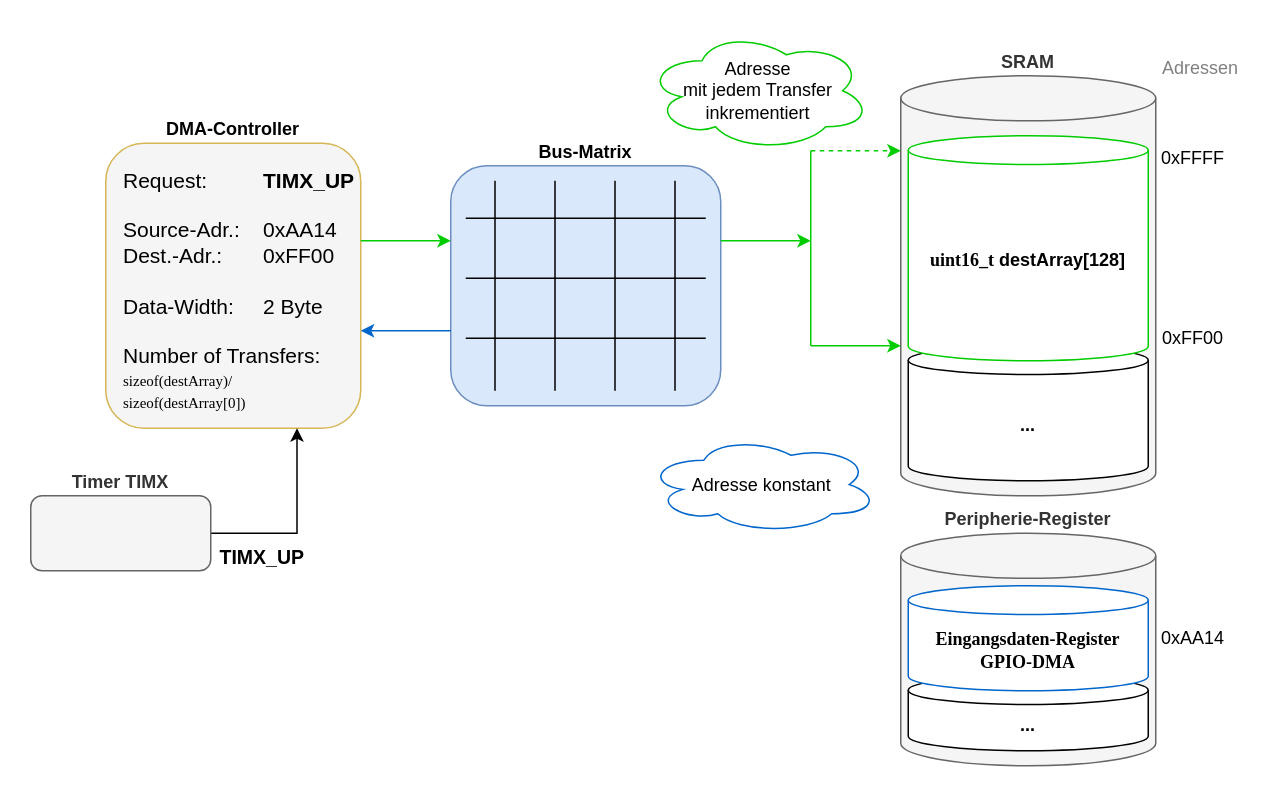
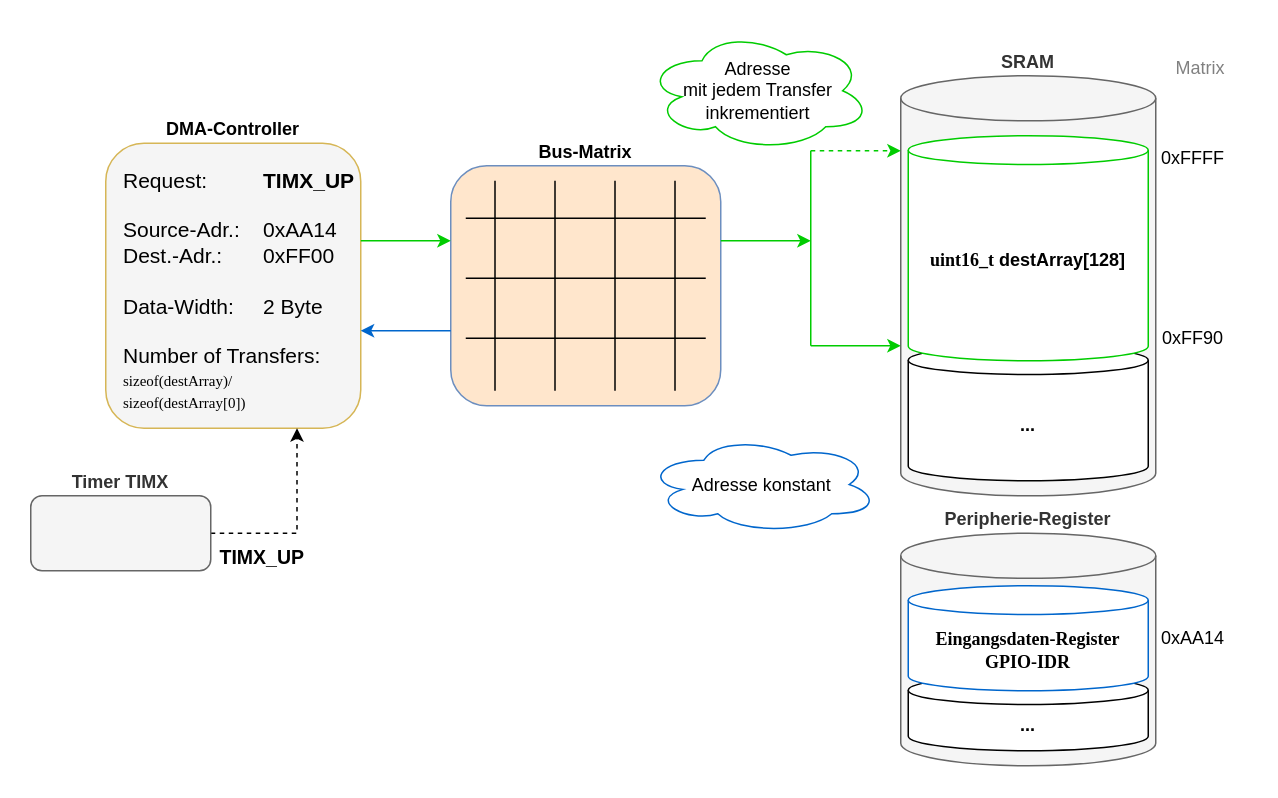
- <mxCell id="28" value="Adressen" style="text;html=1;align=center;verticalAlign=middle;whiteSpace=wrap;rounded=0;fontColor=#808080;" parent="1" vertex="1"><mxGeometry x="770" y="30" width="60" height="30" as="geometry" /></mxCell>
+ <mxCell id="28" value="Matrix" style="text;html=1;align=center;verticalAlign=middle;whiteSpace=wrap;rounded=0;fontColor=#808080;" parent="1" vertex="1"><mxGeometry x="770" y="30" width="60" height="30" as="geometry" /></mxCell>
- <mxCell id="9" value="&lt;b&gt;Bus-Matrix&lt;/b&gt;" style="rounded=1;whiteSpace=wrap;html=1;labelPosition=center;verticalLabelPosition=top;align=center;verticalAlign=bottom;fillColor=#dae8fc;strokeColor=#6c8ebf;" parent="8" vertex="1"><mxGeometry width="180" height="160" as="geometry" /></mxCell>
+ <mxCell id="9" value="&lt;b&gt;Bus-Matrix&lt;/b&gt;" style="rounded=1;whiteSpace=wrap;html=1;labelPosition=center;verticalLabelPosition=top;align=center;verticalAlign=bottom;fillColor=#ffe6cc;strokeColor=#6c8ebf;" parent="8" vertex="1"><mxGeometry width="180" height="160" as="geometry" /></mxCell>
- <mxCell id="6" value="0xFF00" style="text;html=1;align=center;verticalAlign=middle;whiteSpace=wrap;rounded=0;" parent="2" vertex="1"><mxGeometry x="165" y="160" width="60" height="30" as="geometry" /></mxCell>
+ <mxCell id="6" value="0xFF90" style="text;html=1;align=center;verticalAlign=middle;whiteSpace=wrap;rounded=0;" parent="2" vertex="1"><mxGeometry x="165" y="160" width="60" height="30" as="geometry" /></mxCell>
- <mxCell id="25" style="edgeStyle=orthogonalEdgeStyle;rounded=0;orthogonalLoop=1;jettySize=auto;html=1;exitX=1;exitY=0.5;exitDx=0;exitDy=0;entryX=0.75;entryY=1;entryDx=0;entryDy=0;" parent="1" source="27" target="17" edge="1"><mxGeometry relative="1" as="geometry" /></mxCell>
+ <mxCell id="25" style="edgeStyle=orthogonalEdgeStyle;rounded=0;orthogonalLoop=1;jettySize=auto;html=1;exitX=1;exitY=0.5;exitDx=0;exitDy=0;entryX=0.75;entryY=1;entryDx=0;entryDy=0;dashed=1;" parent="1" source="27" target="17" edge="1"><mxGeometry relative="1" as="geometry" /></mxCell>
- <mxCell id="31" value="&lt;div&gt;&lt;font face=&quot;Lucida Console&quot;&gt;&lt;b&gt;Eingangsdaten-Register&lt;/b&gt;&lt;/font&gt;&lt;/div&gt;&lt;font face=&quot;Lucida Console&quot;&gt;&lt;b&gt;GPIO-DMA&lt;/b&gt;&lt;/font&gt;" style="shape=cylinder3;whiteSpace=wrap;html=1;boundedLbl=1;backgroundOutline=1;size=9.6;strokeColor=#0066CC;" parent="1" vertex="1"><mxGeometry x="605" y="390" width="160" height="70" as="geometry" /></mxCell>
+ <mxCell id="31" value="&lt;div&gt;&lt;font face=&quot;Lucida Console&quot;&gt;&lt;b&gt;Eingangsdaten-Register&lt;/b&gt;&lt;/font&gt;&lt;/div&gt;&lt;font face=&quot;Lucida Console&quot;&gt;&lt;b&gt;GPIO-IDR&lt;/b&gt;&lt;/font&gt;" style="shape=cylinder3;whiteSpace=wrap;html=1;boundedLbl=1;backgroundOutline=1;size=9.6;strokeColor=#0066CC;" parent="1" vertex="1"><mxGeometry x="605" y="390" width="160" height="70" as="geometry" /></mxCell>
